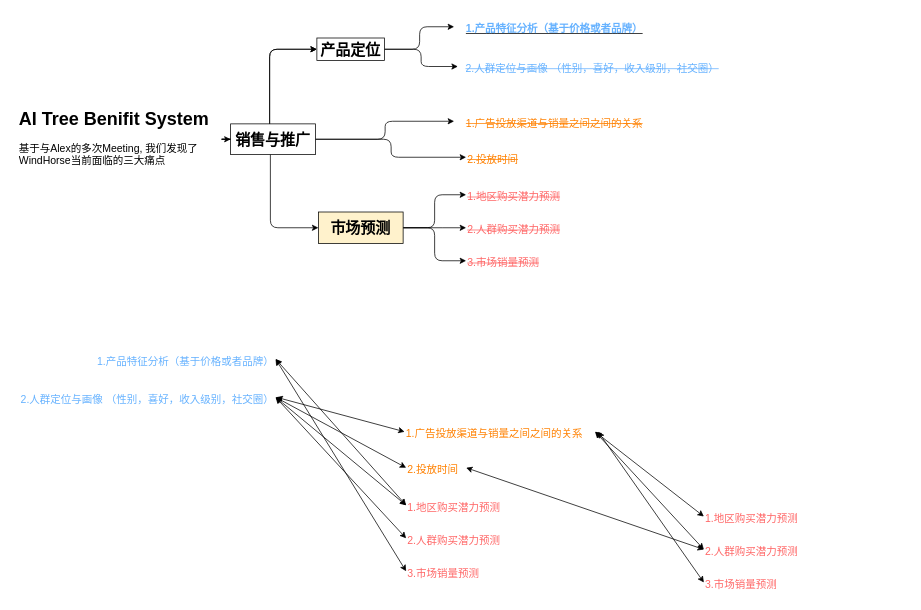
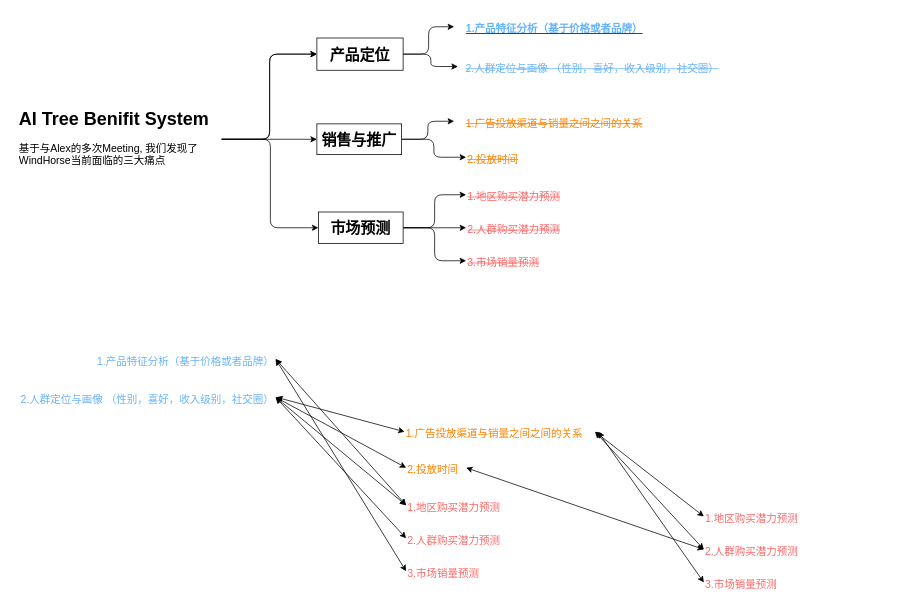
- <mxCell id="9" value="&lt;b&gt;&lt;font style=&quot;font-size: 20px;&quot;&gt;产品定位&lt;/font&gt;&lt;/b&gt;" style="whiteSpace=wrap;html=1;fontSize=14;fontColor=#000000;fillColor=#FFFFFF;strokeColor=#000000;align=center;" vertex="1" parent="1"><mxGeometry x="422" y="50" width="90" height="30" as="geometry" /></mxCell>
+ <mxCell id="9" value="&lt;b&gt;&lt;font style=&quot;font-size: 20px;&quot;&gt;产品定位&lt;/font&gt;&lt;/b&gt;" style="whiteSpace=wrap;html=1;fontSize=14;fontColor=#000000;fillColor=#FFFFFF;strokeColor=#000000;align=center;" vertex="1" parent="1"><mxGeometry x="422" y="50" width="115" height="43" as="geometry" /></mxCell>
- <mxCell id="12" value="&lt;b&gt;&lt;font style=&quot;font-size: 20px;&quot;&gt;销售与推广&lt;/font&gt;&lt;/b&gt;" style="whiteSpace=wrap;html=1;fontSize=14;fontColor=#000000;fillColor=#FFFFFF;strokeColor=#000000;align=center;" vertex="1" parent="1"><mxGeometry x="307" y="164.5" width="113" height="41" as="geometry" /></mxCell>
+ <mxCell id="12" value="&lt;b&gt;&lt;font style=&quot;font-size: 20px;&quot;&gt;销售与推广&lt;/font&gt;&lt;/b&gt;" style="whiteSpace=wrap;html=1;fontSize=14;fontColor=#000000;fillColor=#FFFFFF;strokeColor=#000000;align=center;" vertex="1" parent="1"><mxGeometry x="422" y="164.5" width="113" height="41" as="geometry" /></mxCell>
- <mxCell id="16" value="&lt;div style=&quot;&quot;&gt;&lt;b style=&quot;font-size: 20px; background-color: initial;&quot;&gt;市场预测&lt;/b&gt;&lt;/div&gt;" style="whiteSpace=wrap;html=1;fontSize=14;fontColor=#000000;fillColor=#fff2cc;strokeColor=#000000;align=center;" vertex="1" parent="1"><mxGeometry x="424" y="282" width="113" height="42" as="geometry" /></mxCell>
+ <mxCell id="16" value="&lt;div style=&quot;&quot;&gt;&lt;b style=&quot;font-size: 20px; background-color: initial;&quot;&gt;市场预测&lt;/b&gt;&lt;/div&gt;" style="whiteSpace=wrap;html=1;fontSize=14;fontColor=#000000;fillColor=#FFFFFF;strokeColor=#000000;align=center;" vertex="1" parent="1"><mxGeometry x="424" y="282" width="113" height="42" as="geometry" /></mxCell>
